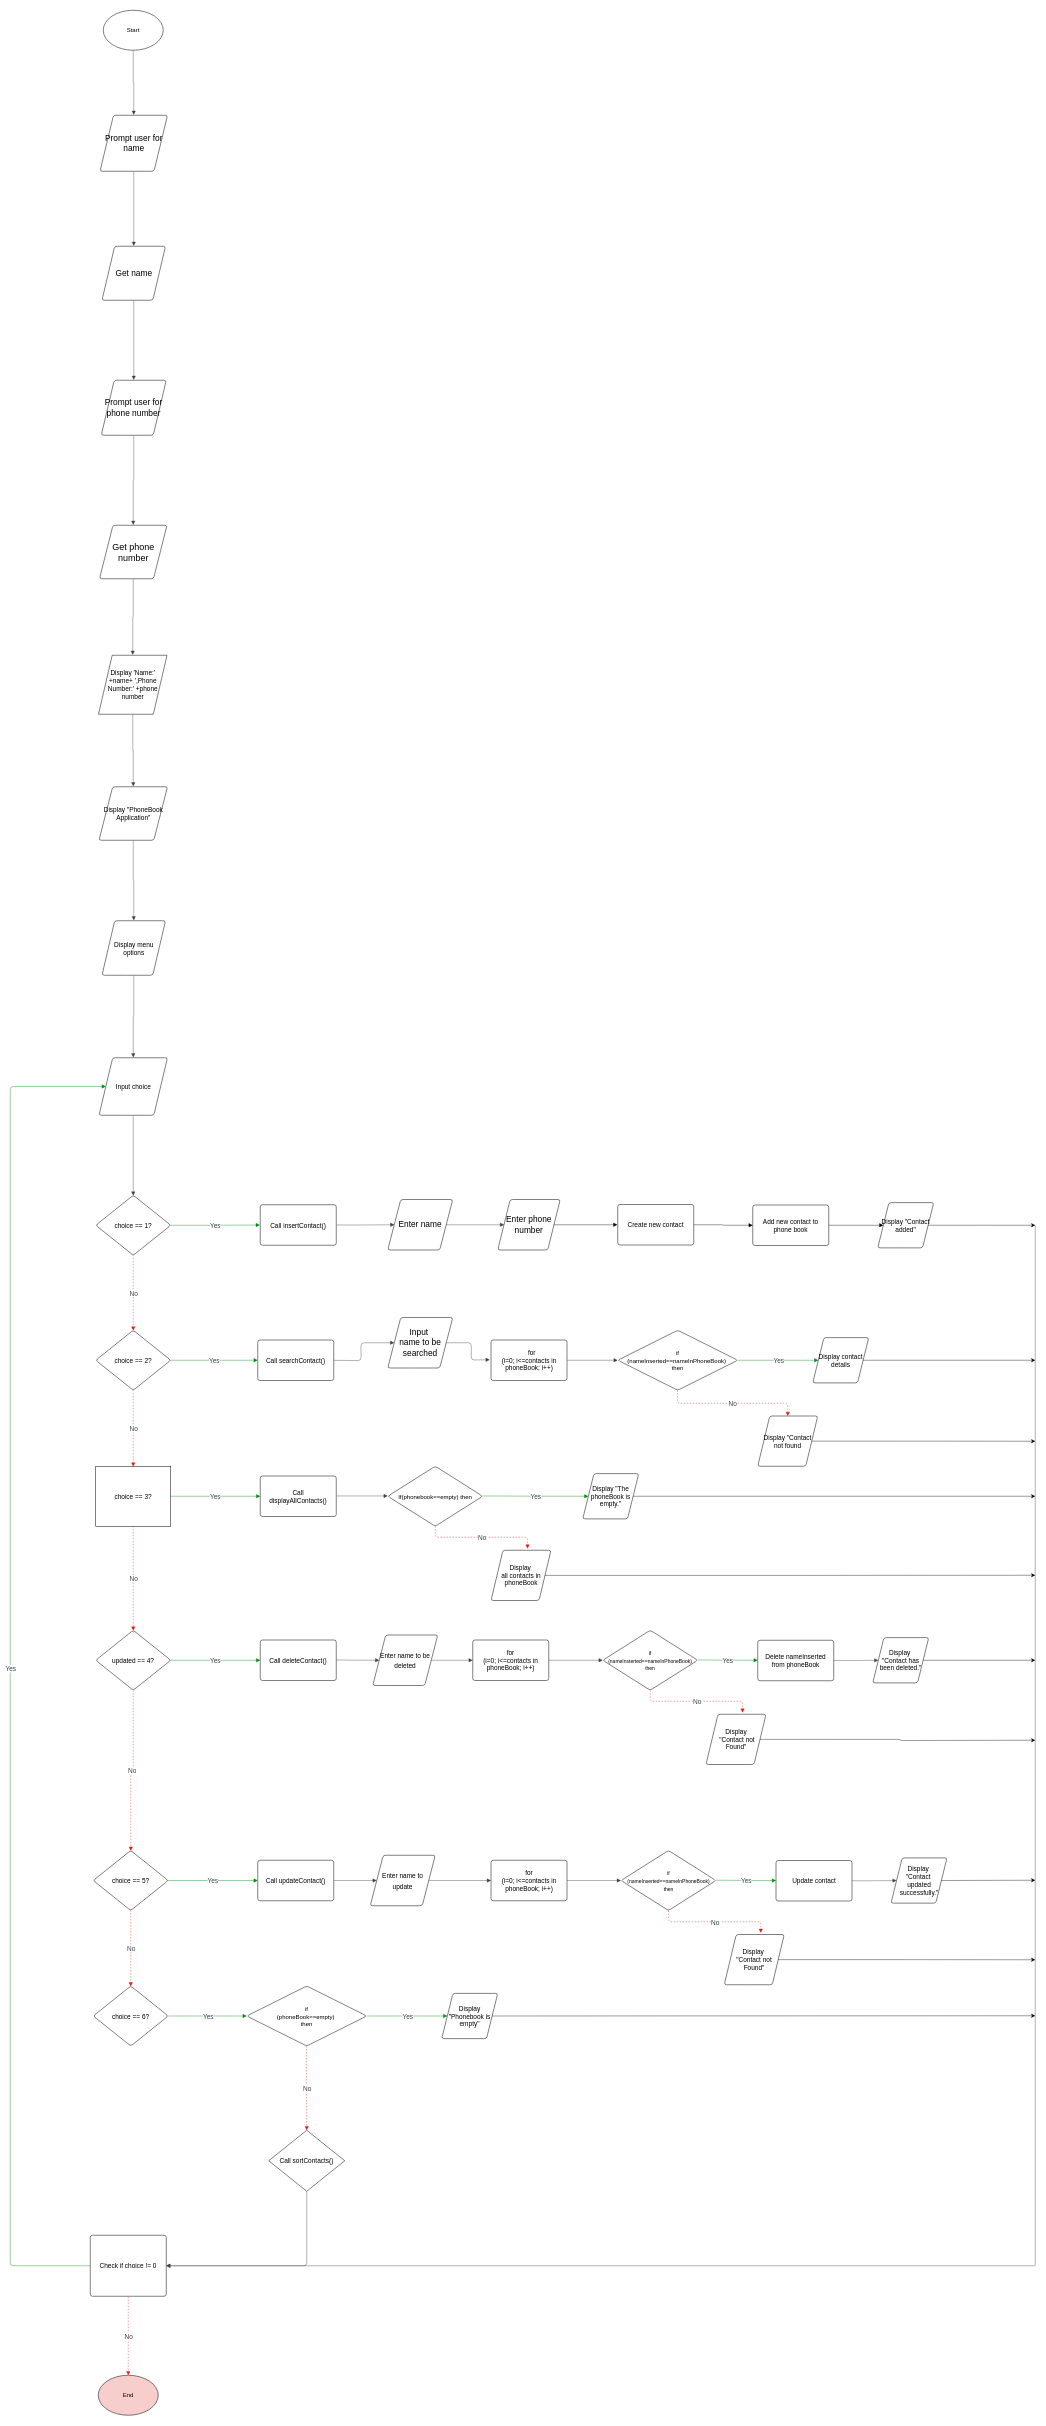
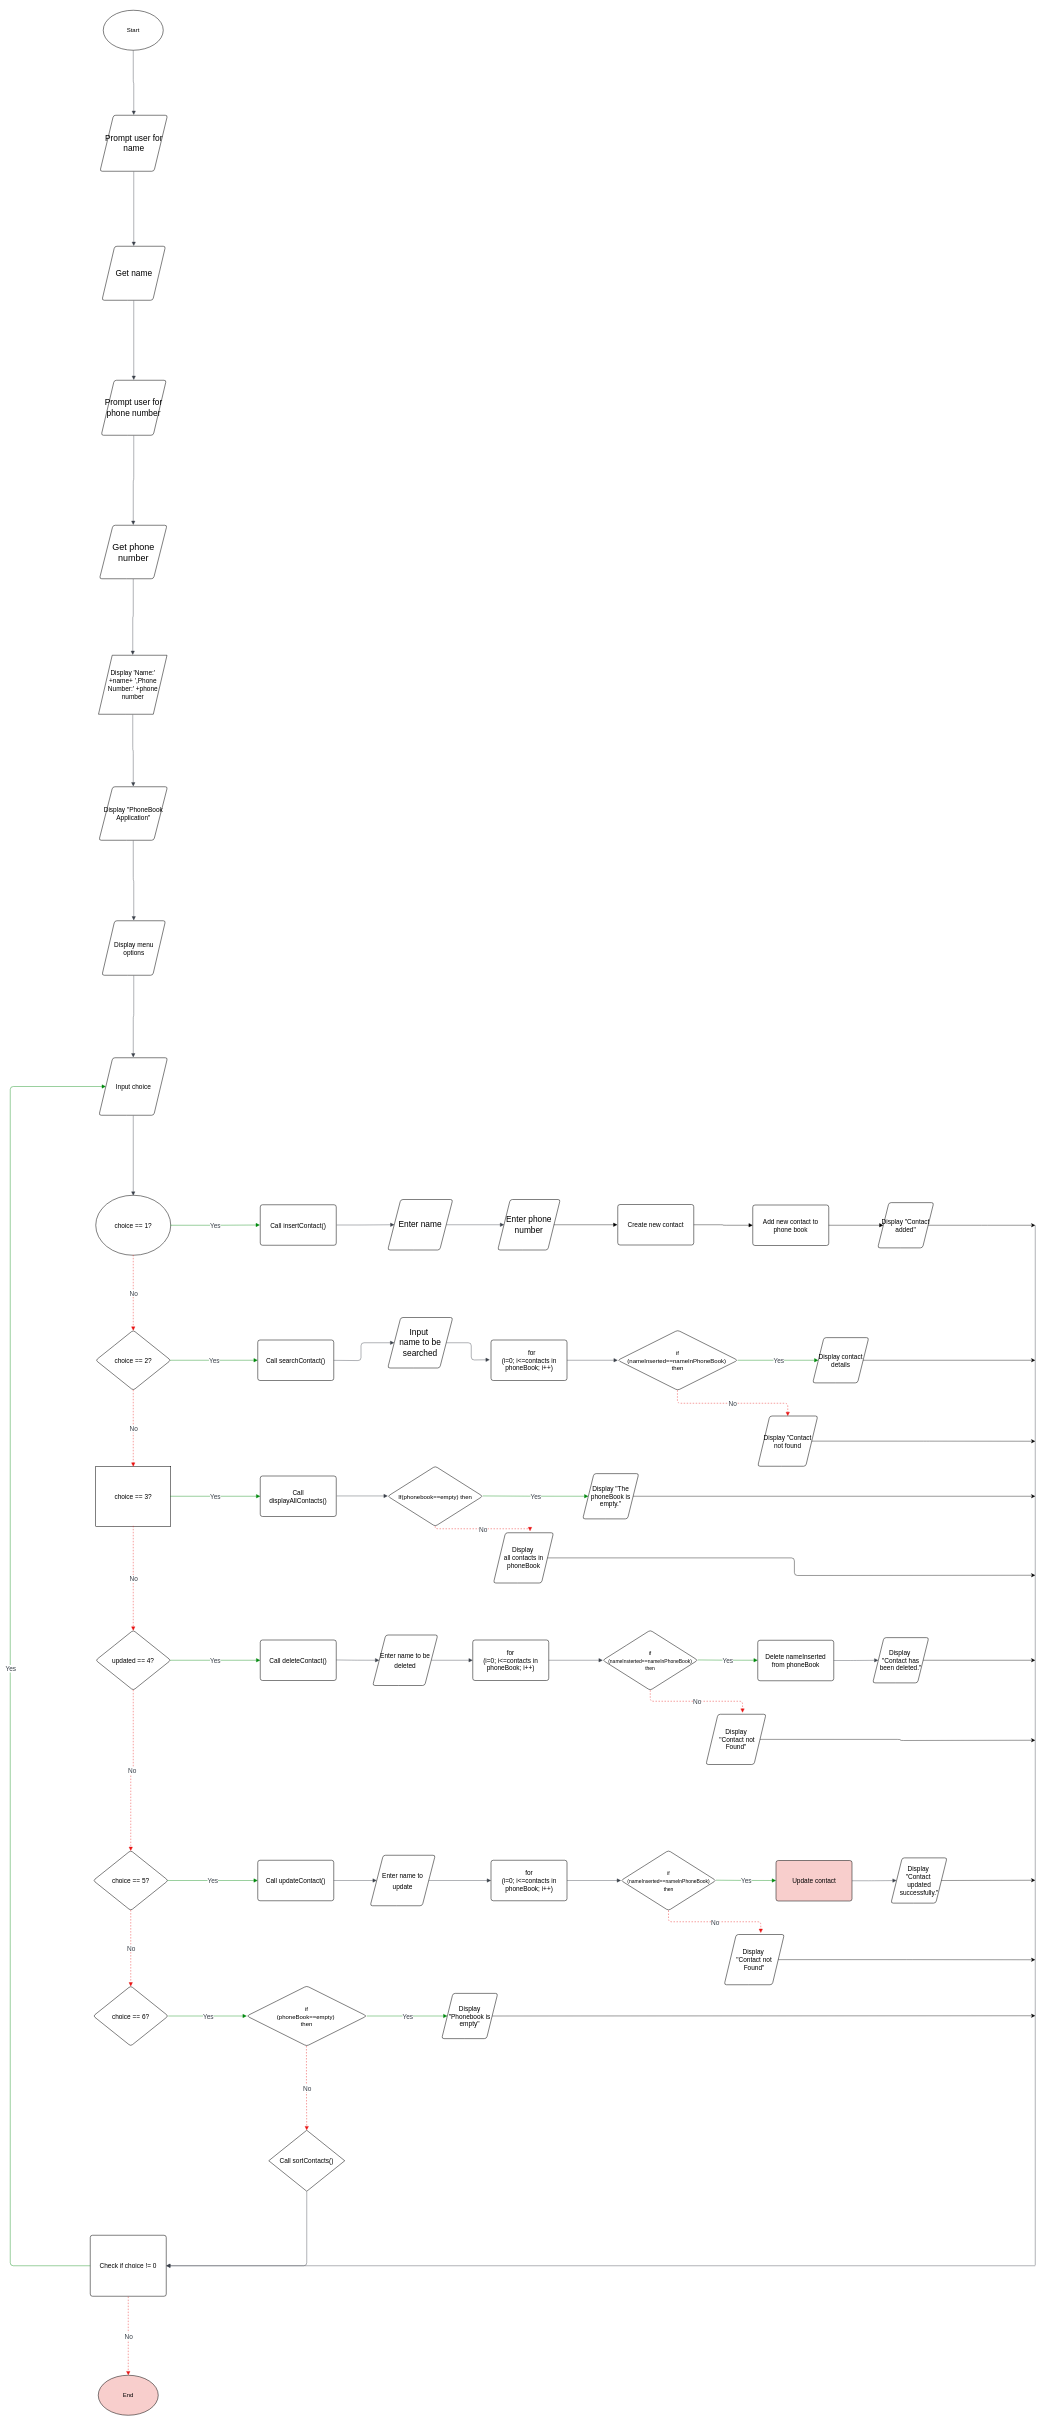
- <mxCell id="2" value="choice == 1?" style="html=1;overflow=block;blockSpacing=1;whiteSpace=wrap;rhombus;fontSize=13;spacing=3.8;rounded=1;absoluteArcSize=1;arcSize=9;strokeWidth=NaN;lucidId=eRAhfTVhAbV-;" vertex="1" parent="1"><mxGeometry x="191" y="2390" width="150" height="120" as="geometry" /></mxCell>
+ <mxCell id="2" value="choice == 1?" style="ellipse;html=1;overflow=block;blockSpacing=1;whiteSpace=wrap;fontSize=13;spacing=3.8;absoluteArcSize=1;arcSize=9;strokeWidth=NaN;lucidId=eRAhfTVhAbV-;" vertex="1" parent="1"><mxGeometry x="191" y="2390" width="150" height="120" as="geometry" /></mxCell>
- <mxCell id="84" value="Display&amp;nbsp;&lt;div&gt;all contacts in phoneBook&lt;/div&gt;" style="html=1;overflow=block;blockSpacing=1;whiteSpace=wrap;shape=parallelogram;perimeter=parallelogramPerimeter;anchorPointDirection=0;fontSize=13;spacing=3.8;rounded=1;absoluteArcSize=1;arcSize=9;strokeWidth=NaN;lucidId=6RBhGlp7gwiF;" vertex="1" parent="1"><mxGeometry x="981.5" y="3100" width="120" height="100.5" as="geometry" /></mxCell>
+ <mxCell id="84" value="Display&amp;nbsp;&lt;div&gt;all contacts in phoneBook&lt;/div&gt;" style="html=1;overflow=block;blockSpacing=1;whiteSpace=wrap;shape=parallelogram;perimeter=parallelogramPerimeter;anchorPointDirection=0;fontSize=13;spacing=3.8;rounded=1;absoluteArcSize=1;arcSize=9;strokeWidth=NaN;lucidId=6RBhGlp7gwiF;" vertex="1" parent="1"><mxGeometry x="986.5" y="3065" width="120" height="100.5" as="geometry" /></mxCell>
- <mxCell id="111" value="Update contact" style="html=1;overflow=block;blockSpacing=1;whiteSpace=wrap;fontSize=13;spacing=9;rounded=1;absoluteArcSize=1;arcSize=9;strokeWidth=NaN;lucidId=BWBh74a_5Ecy;" vertex="1" parent="1"><mxGeometry x="1551.5" y="3720.5" width="152" height="81" as="geometry" /></mxCell>
+ <mxCell id="111" value="Update contact" style="html=1;overflow=block;blockSpacing=1;whiteSpace=wrap;fontSize=13;spacing=9;rounded=1;absoluteArcSize=1;arcSize=9;strokeWidth=NaN;lucidId=BWBh74a_5Ecy;fillColor=#f8cecc;" vertex="1" parent="1"><mxGeometry x="1551.5" y="3720.5" width="152" height="81" as="geometry" /></mxCell>
